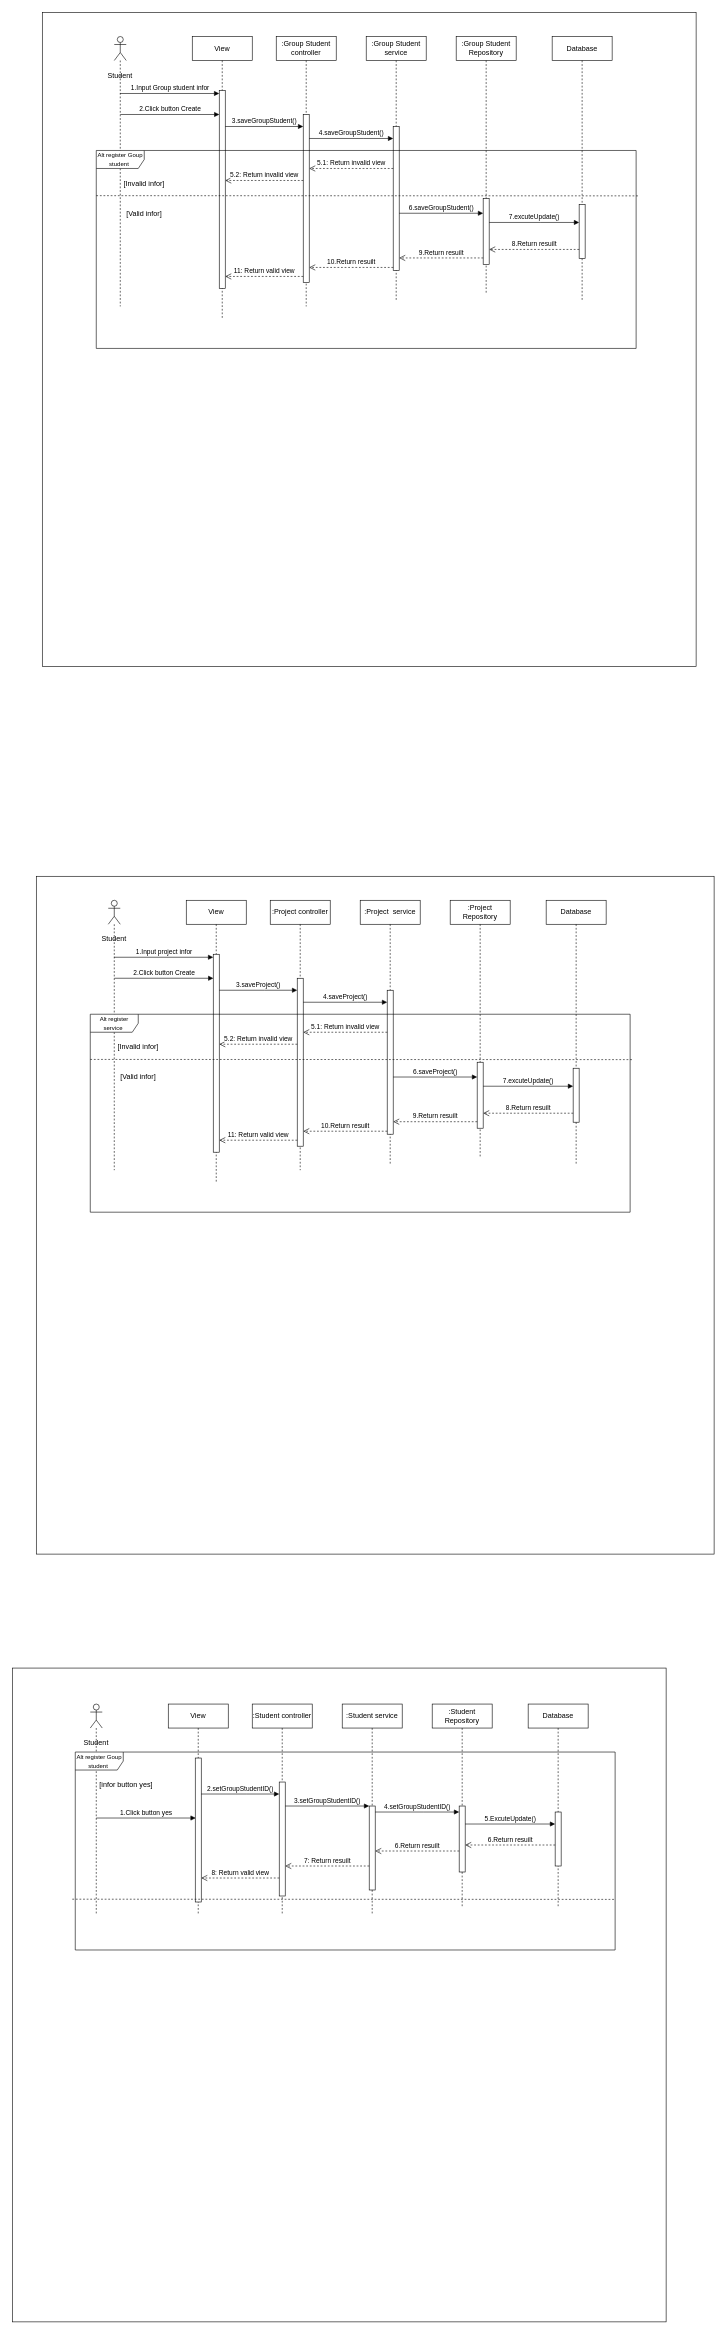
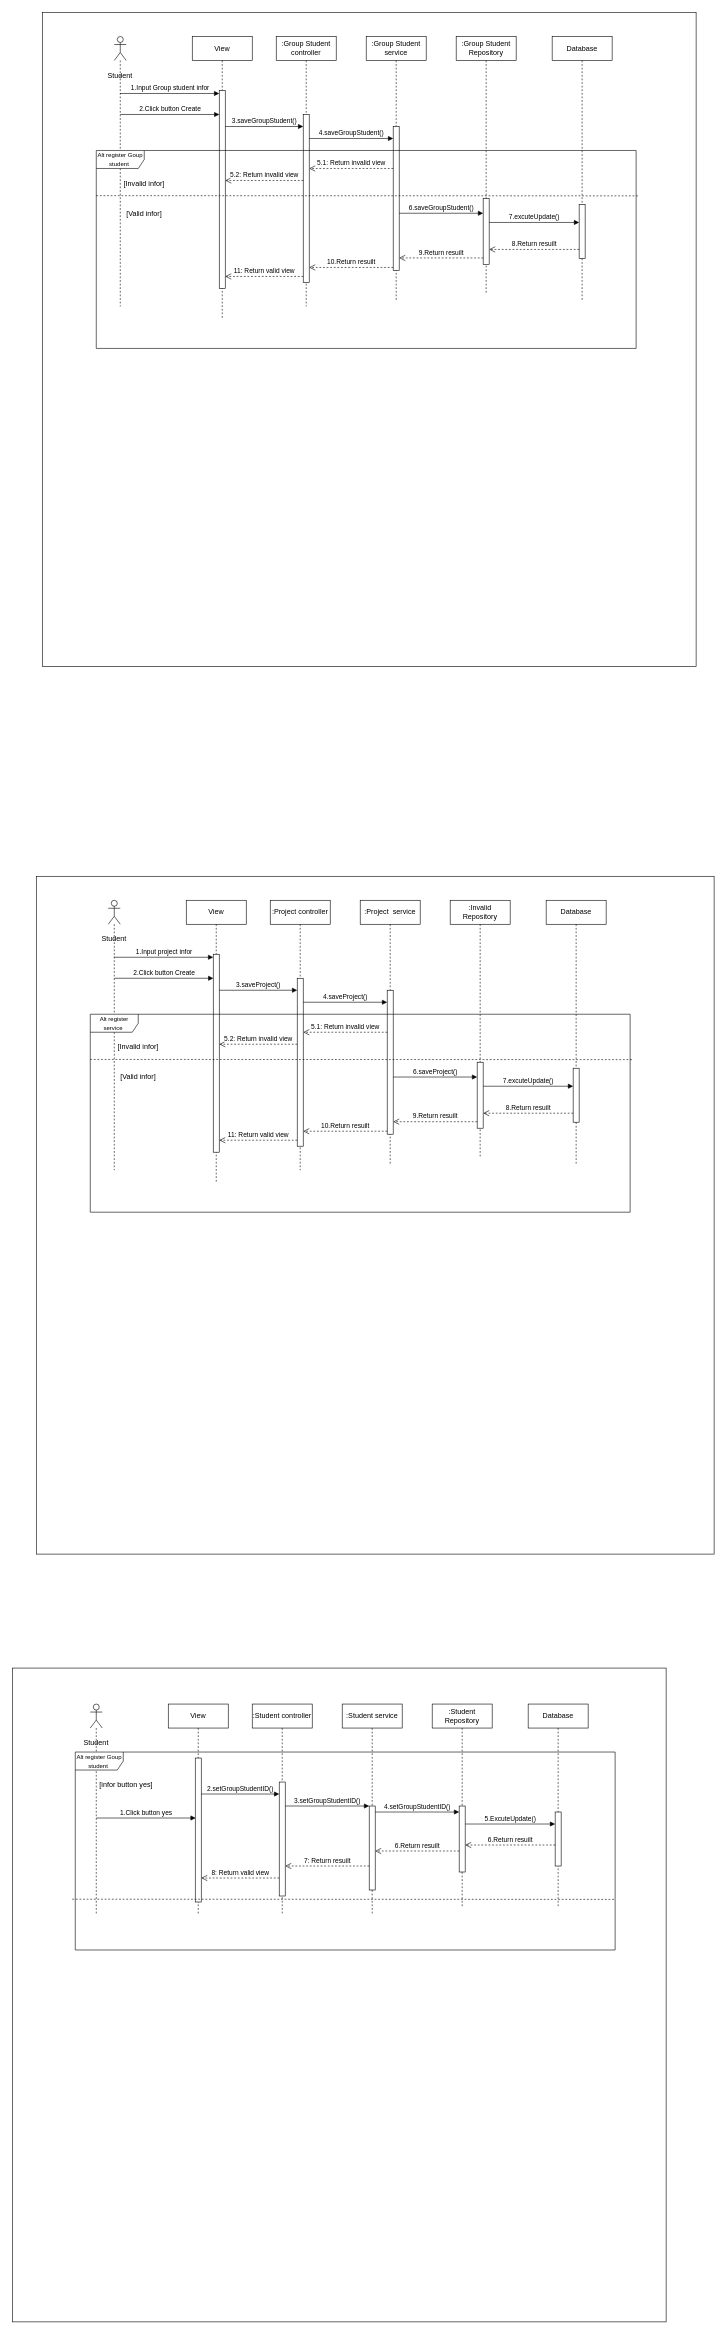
- <mxCell id="44" value=":Project Repository" style="shape=umlLifeline;perimeter=lifelinePerimeter;whiteSpace=wrap;html=1;container=1;dropTarget=0;collapsible=0;recursiveResize=0;outlineConnect=0;portConstraint=eastwest;newEdgeStyle={&quot;curved&quot;:0,&quot;rounded&quot;:0};" parent="1" vertex="1"><mxGeometry x="750" y="1500" width="100" height="430" as="geometry" /></mxCell>
+ <mxCell id="44" value=":Invalid Repository" style="shape=umlLifeline;perimeter=lifelinePerimeter;whiteSpace=wrap;html=1;container=1;dropTarget=0;collapsible=0;recursiveResize=0;outlineConnect=0;portConstraint=eastwest;newEdgeStyle={&quot;curved&quot;:0,&quot;rounded&quot;:0};" parent="1" vertex="1"><mxGeometry x="750" y="1500" width="100" height="430" as="geometry" /></mxCell>
